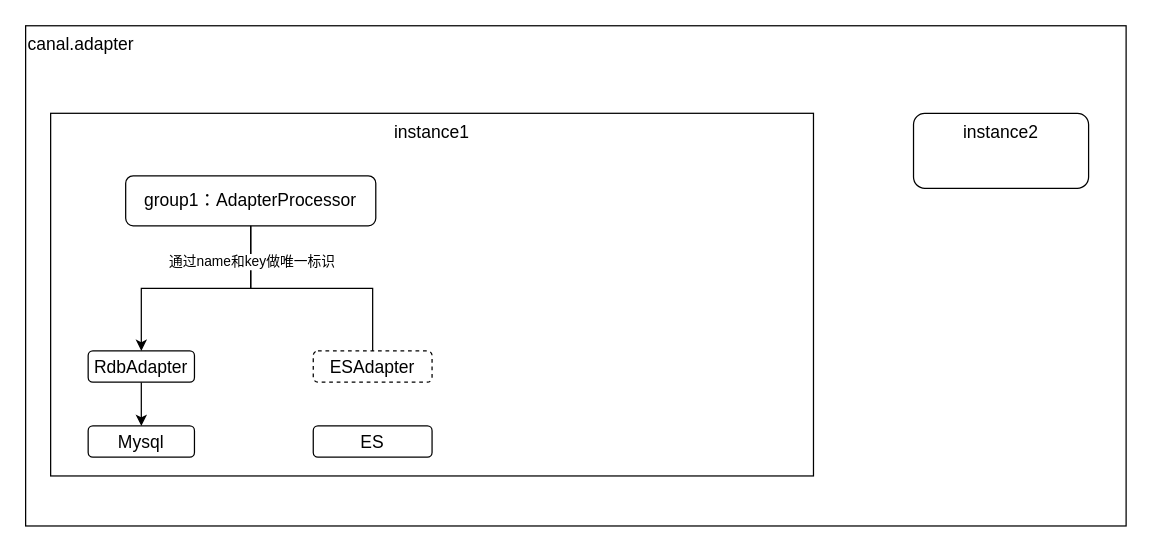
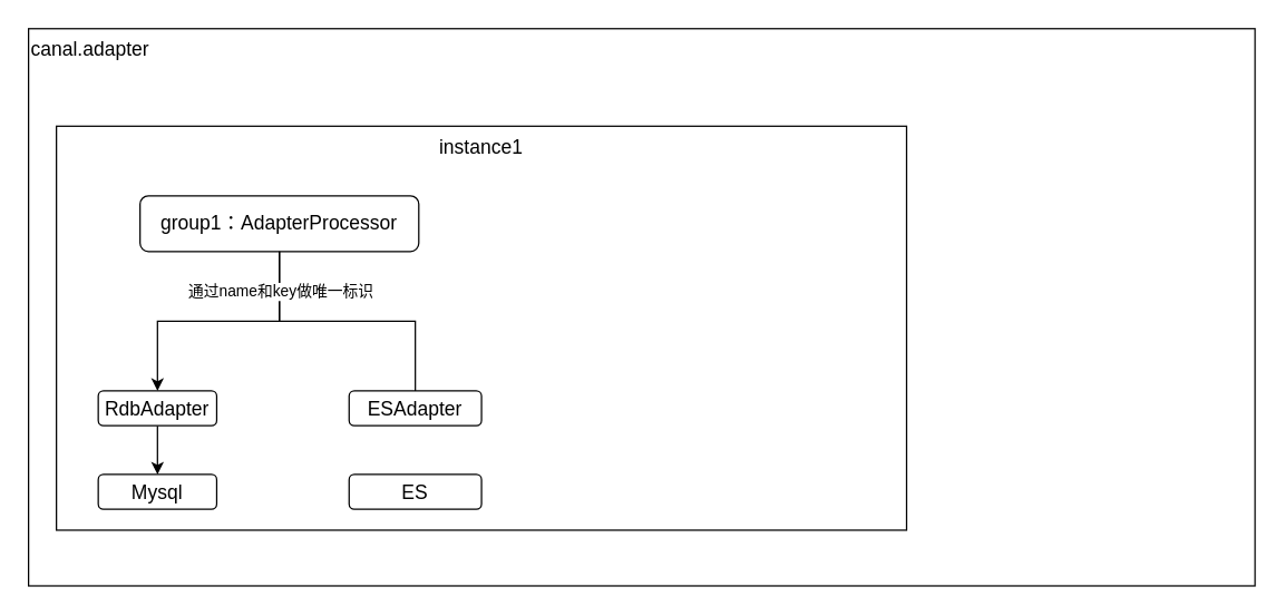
- <mxCell id="11" value="instance2" style="rounded=1;whiteSpace=wrap;html=1;fontSize=14;verticalAlign=top;" vertex="1" parent="1"><mxGeometry x="730" y="90" width="140" height="60" as="geometry" /></mxCell>
- <mxCell id="10" value="ESAdapter" style="rounded=1;whiteSpace=wrap;fontSize=14;verticalAlign=middle;dashed=1;" vertex="1" parent="1"><mxGeometry x="250" y="280" width="95" height="25" as="geometry" /></mxCell>
+ <mxCell id="10" value="ESAdapter" style="rounded=1;whiteSpace=wrap;fontSize=14;verticalAlign=middle;" vertex="1" parent="1"><mxGeometry x="250" y="280" width="95" height="25" as="geometry" /></mxCell>
